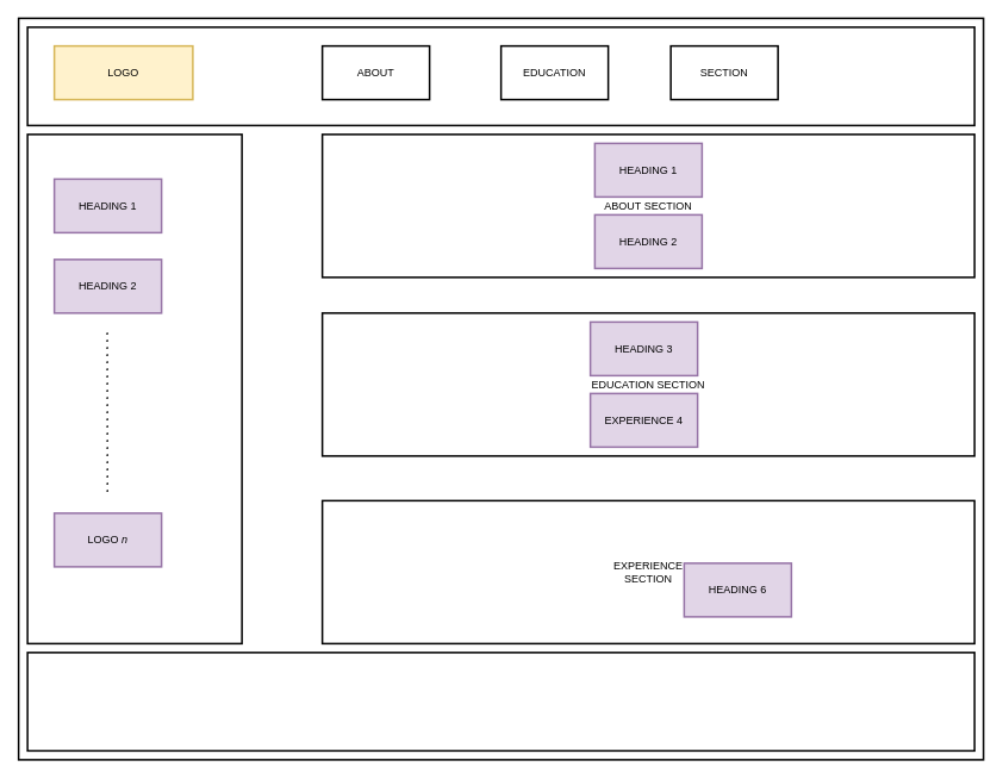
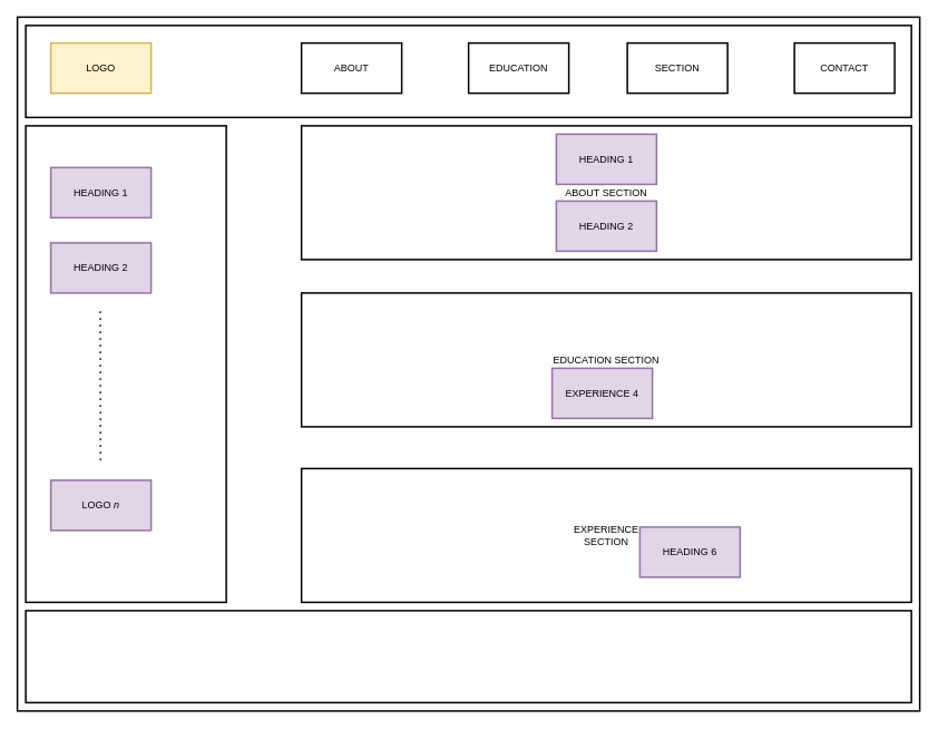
- <mxCell id="4" value="LOGO" style="rounded=0;whiteSpace=wrap;html=1;strokeColor=#d6b656;strokeWidth=2;fillColor=#fff2cc;" parent="1" vertex="1"><mxGeometry x="60" y="51" width="155" height="60" as="geometry" /></mxCell>
+ <mxCell id="4" value="LOGO" style="rounded=0;whiteSpace=wrap;html=1;strokeColor=#d6b656;strokeWidth=2;fillColor=#fff2cc;" parent="1" vertex="1"><mxGeometry x="60" y="51" width="120" height="60" as="geometry" /></mxCell>
+ <mxCell id="8" value="CONTACT" style="rounded=0;whiteSpace=wrap;html=1;strokeColor=#000000;strokeWidth=2;fillColor=none;" parent="1" vertex="1"><mxGeometry x="950" y="51" width="120" height="60" as="geometry" /></mxCell>
- <mxCell id="20" value="HEADING 3" style="rounded=0;whiteSpace=wrap;html=1;strokeColor=#9673a6;strokeWidth=2;fillColor=#e1d5e7;" vertex="1" parent="1"><mxGeometry x="660" y="360" width="120" height="60" as="geometry" /></mxCell>
